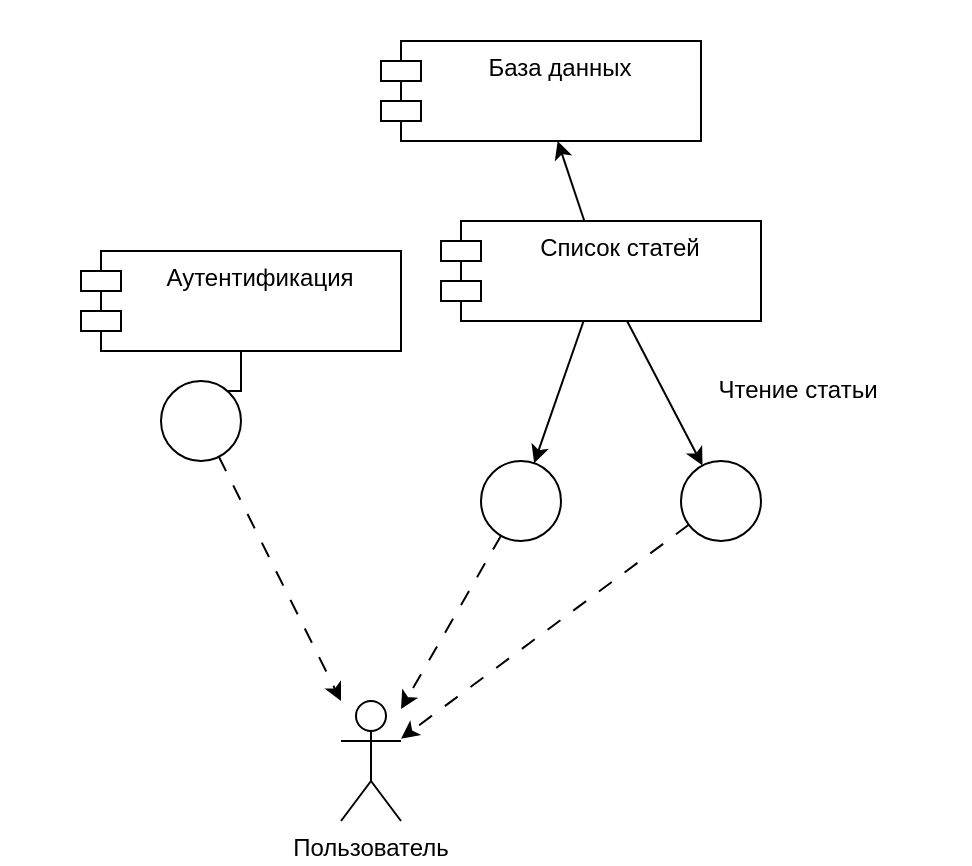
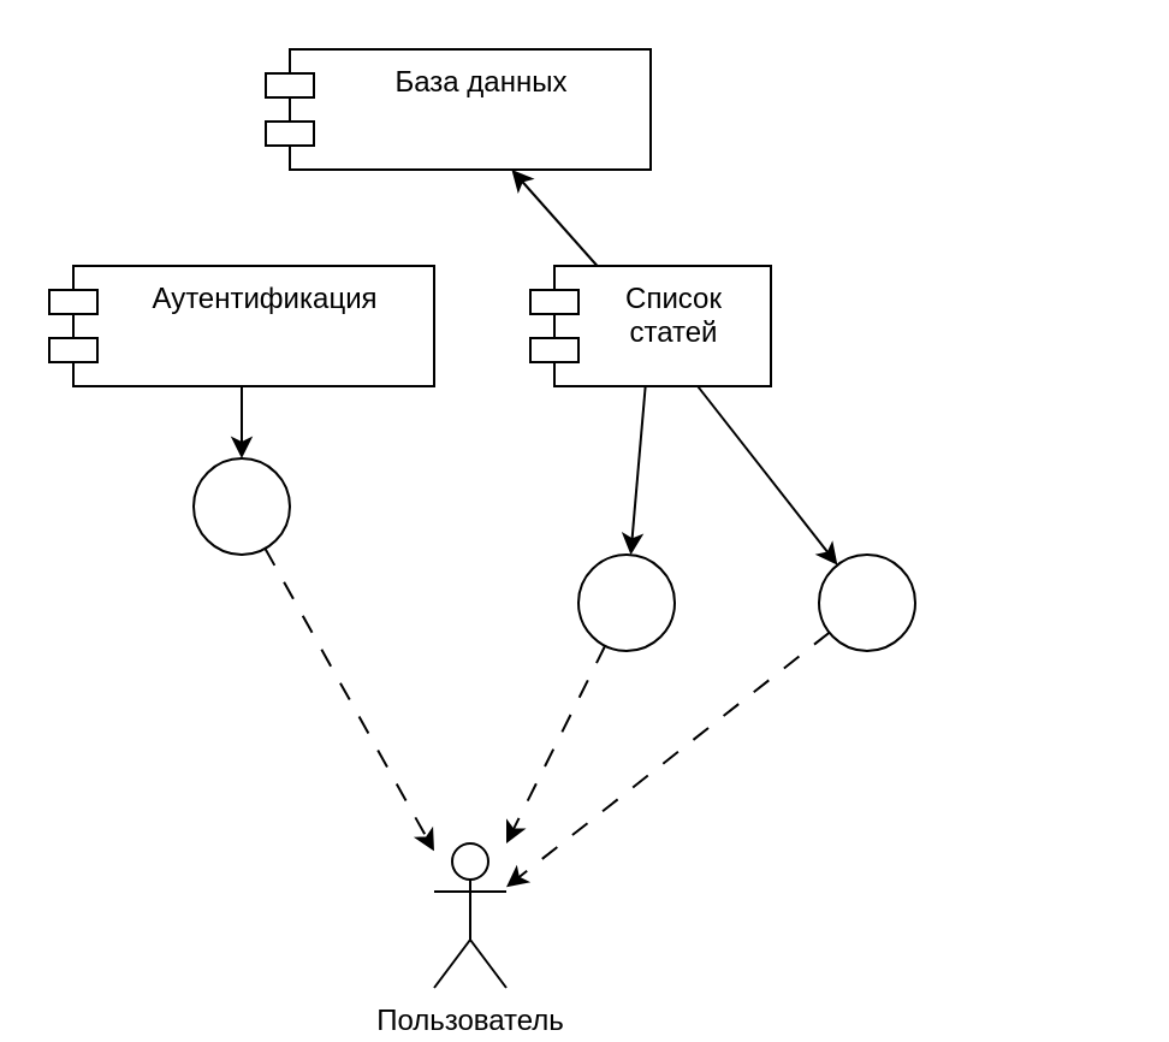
- <mxCell id="8" value="База данных" style="shape=module;align=left;spacingLeft=20;align=center;verticalAlign=top;whiteSpace=wrap;html=1;" parent="1" vertex="1"><mxGeometry x="190" y="20" width="160" height="50" as="geometry" /></mxCell>
+ <mxCell id="8" value="База данных" style="shape=module;align=left;spacingLeft=20;align=center;verticalAlign=top;whiteSpace=wrap;html=1;" parent="1" vertex="1"><mxGeometry x="110" y="20" width="160" height="50" as="geometry" /></mxCell>
- <mxCell id="7" value="Список статей" style="shape=module;align=left;spacingLeft=20;align=center;verticalAlign=top;whiteSpace=wrap;html=1;" parent="1" vertex="1"><mxGeometry x="220" y="110" width="160" height="50" as="geometry" /></mxCell>
+ <mxCell id="7" value="Список статей" style="shape=module;align=left;spacingLeft=20;align=center;verticalAlign=top;whiteSpace=wrap;html=1;" parent="1" vertex="1"><mxGeometry x="220" y="110" width="100" height="50" as="geometry" /></mxCell>
- <mxCell id="3" value="Аутентификация" style="shape=module;align=left;spacingLeft=20;align=center;verticalAlign=top;whiteSpace=wrap;html=1;" parent="1" vertex="1"><mxGeometry x="40" y="125" width="160" height="50" as="geometry" /></mxCell>
+ <mxCell id="3" value="Аутентификация" style="shape=module;align=left;spacingLeft=20;align=center;verticalAlign=top;whiteSpace=wrap;html=1;" parent="1" vertex="1"><mxGeometry x="20" y="110" width="160" height="50" as="geometry" /></mxCell>
- <mxCell id="16" value="Чтение статьи" style="text;html=1;align=center;verticalAlign=middle;whiteSpace=wrap;rounded=0;" parent="1" vertex="1"><mxGeometry x="334" y="180" width="130" height="30" as="geometry" /></mxCell>
- <mxCell id="13" value="Пользователь" style="shape=umlActor;verticalLabelPosition=bottom;verticalAlign=top;html=1;" parent="1" vertex="1"><mxGeometry x="170" y="350" width="30" height="60" as="geometry" /></mxCell>
+ <mxCell id="13" value="Пользователь" style="shape=umlActor;verticalLabelPosition=bottom;verticalAlign=top;html=1;" parent="1" vertex="1"><mxGeometry x="180" y="350" width="30" height="60" as="geometry" /></mxCell>
